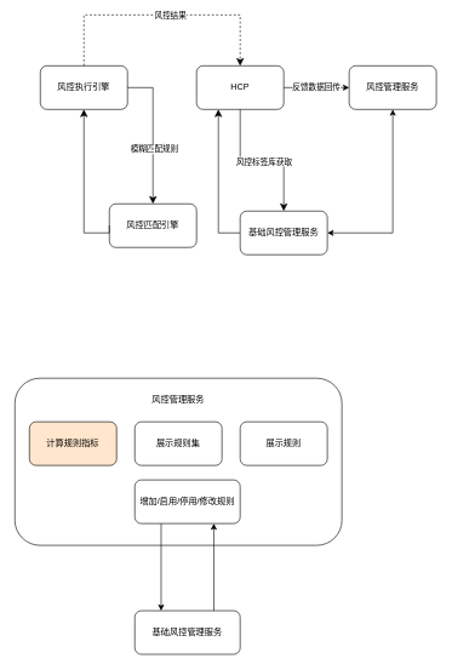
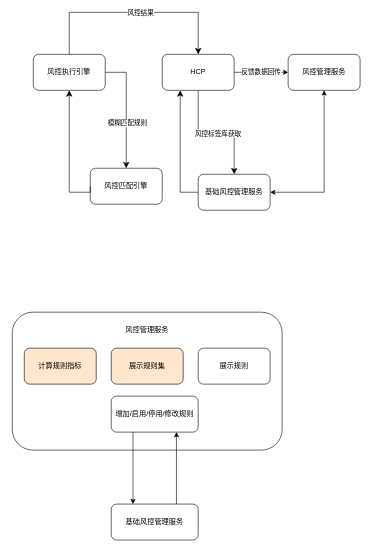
- <mxCell id="6" value="" style="edgeStyle=elbowEdgeStyle;elbow=vertical;endArrow=classic;html=1;curved=0;rounded=0;endSize=8;startSize=8;exitX=0.5;exitY=0;exitDx=0;exitDy=0;entryX=0.5;entryY=0;entryDx=0;entryDy=0;dashed=1;" parent="1" source="2" target="5" edge="1"><mxGeometry width="50" height="50" relative="1" as="geometry"><mxPoint x="400" y="330" as="sourcePoint" /><mxPoint x="450" y="280" as="targetPoint" /><Array as="points"><mxPoint x="270" y="20" /></Array></mxGeometry></mxCell>
+ <mxCell id="6" value="" style="edgeStyle=elbowEdgeStyle;elbow=vertical;endArrow=classic;html=1;curved=0;rounded=0;endSize=8;startSize=8;exitX=0.5;exitY=0;exitDx=0;exitDy=0;entryX=0.5;entryY=0;entryDx=0;entryDy=0;" parent="1" source="2" target="5" edge="1"><mxGeometry width="50" height="50" relative="1" as="geometry"><mxPoint x="400" y="330" as="sourcePoint" /><mxPoint x="450" y="280" as="targetPoint" /><Array as="points"><mxPoint x="270" y="20" /></Array></mxGeometry></mxCell>
- <mxCell id="19" value="展示规则集" style="rounded=1;whiteSpace=wrap;html=1;" parent="1" vertex="1"><mxGeometry x="185" y="580" width="120" height="60" as="geometry" /></mxCell>
+ <mxCell id="19" value="展示规则集" style="rounded=1;whiteSpace=wrap;html=1;fillColor=#ffe6cc;" parent="1" vertex="1"><mxGeometry x="185" y="580" width="120" height="60" as="geometry" /></mxCell>
